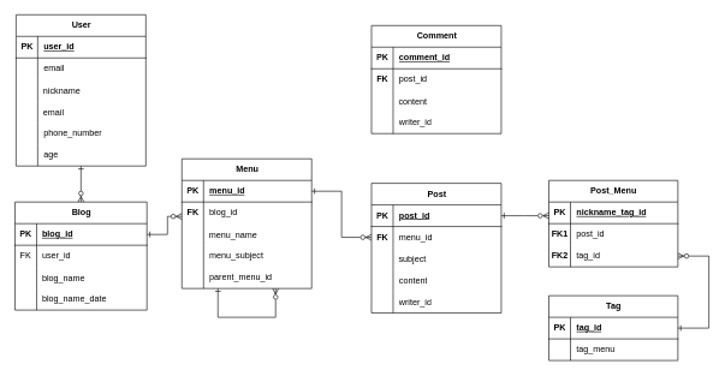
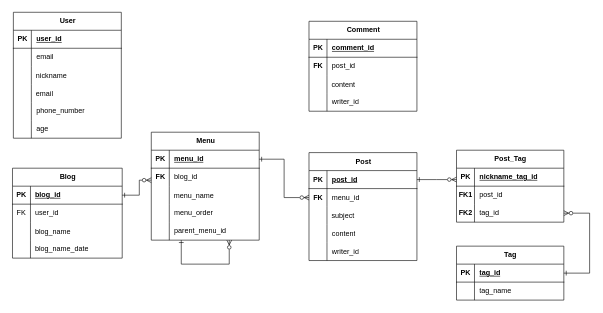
- <mxCell id="79" style="edgeStyle=orthogonalEdgeStyle;rounded=0;orthogonalLoop=1;jettySize=auto;html=1;endArrow=ERzeroToMany;endFill=0;startArrow=ERone;startFill=0;entryX=0.5;entryY=0;entryDx=0;entryDy=0;elbow=vertical;" parent="1" source="2" target="21" edge="1"><mxGeometry relative="1" as="geometry"><mxPoint x="11.5" y="130" as="sourcePoint" /><mxPoint x="111.5" y="310" as="targetPoint" /></mxGeometry></mxCell>
- <mxCell id="88" value="Post_Menu" style="shape=table;startSize=30;container=1;collapsible=1;childLayout=tableLayout;fixedRows=1;rowLines=0;fontStyle=1;align=center;resizeLast=1;html=1;" parent="1" vertex="1"><mxGeometry x="760.5" y="250" width="179" height="120" as="geometry" /></mxCell>
+ <mxCell id="88" value="Post_Tag" style="shape=table;startSize=30;container=1;collapsible=1;childLayout=tableLayout;fixedRows=1;rowLines=0;fontStyle=1;align=center;resizeLast=1;html=1;" parent="1" vertex="1"><mxGeometry x="760.5" y="250" width="179" height="120" as="geometry" /></mxCell>
- <mxCell id="59" value="menu_subject" style="shape=partialRectangle;connectable=0;fillColor=none;top=0;left=0;bottom=0;right=0;align=left;spacingLeft=6;overflow=hidden;whiteSpace=wrap;html=1;" parent="57" vertex="1"><mxGeometry x="30" width="150" height="30" as="geometry"><mxRectangle width="150" height="30" as="alternateBounds" /></mxGeometry></mxCell>
+ <mxCell id="59" value="menu_order" style="shape=partialRectangle;connectable=0;fillColor=none;top=0;left=0;bottom=0;right=0;align=left;spacingLeft=6;overflow=hidden;whiteSpace=wrap;html=1;" parent="57" vertex="1"><mxGeometry x="30" width="150" height="30" as="geometry"><mxRectangle width="150" height="30" as="alternateBounds" /></mxGeometry></mxCell>
- <mxCell id="87" value="tag_menu" style="shape=partialRectangle;connectable=0;fillColor=none;top=0;left=0;bottom=0;right=0;align=left;spacingLeft=6;overflow=hidden;whiteSpace=wrap;html=1;" parent="85" vertex="1"><mxGeometry x="30" width="149" height="30" as="geometry"><mxRectangle width="149" height="30" as="alternateBounds" /></mxGeometry></mxCell>
+ <mxCell id="87" value="tag_name" style="shape=partialRectangle;connectable=0;fillColor=none;top=0;left=0;bottom=0;right=0;align=left;spacingLeft=6;overflow=hidden;whiteSpace=wrap;html=1;" parent="85" vertex="1"><mxGeometry x="30" width="149" height="30" as="geometry"><mxRectangle width="149" height="30" as="alternateBounds" /></mxGeometry></mxCell>
